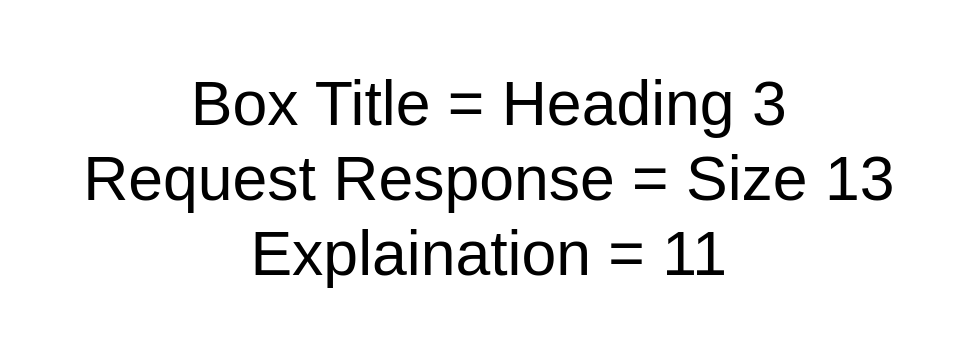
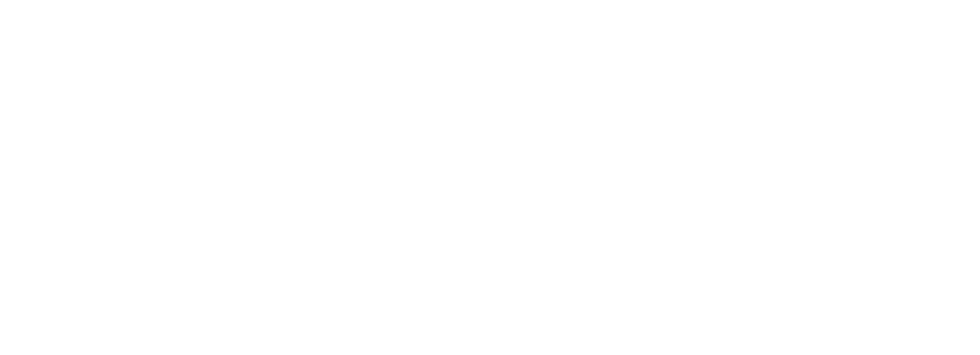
- <mxCell id="2" value="&lt;font style=&quot;font-size: 25px;&quot;&gt;Box Title = Heading 3&lt;br&gt;Request Response = Size 13&lt;br&gt;Explaination = 11&lt;br&gt;&lt;/font&gt;" style="text;html=1;align=center;verticalAlign=middle;resizable=0;points=[];autosize=1;strokeColor=none;fillColor=none;" parent="1" vertex="1"><mxGeometry x="20" y="20" width="350" height="100" as="geometry" /></mxCell>
